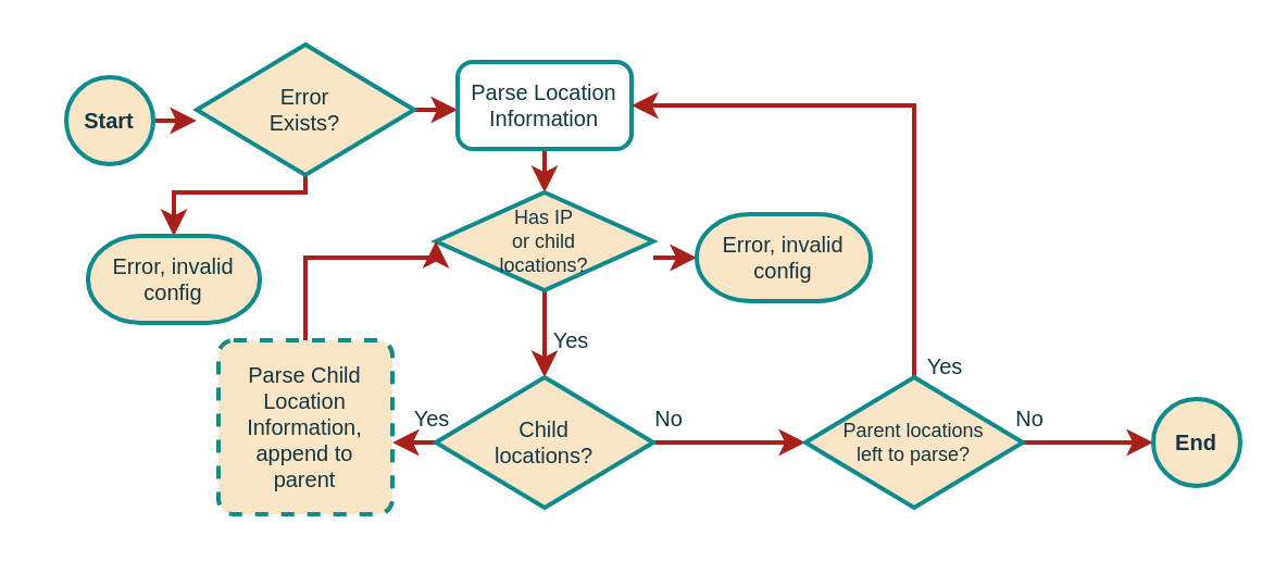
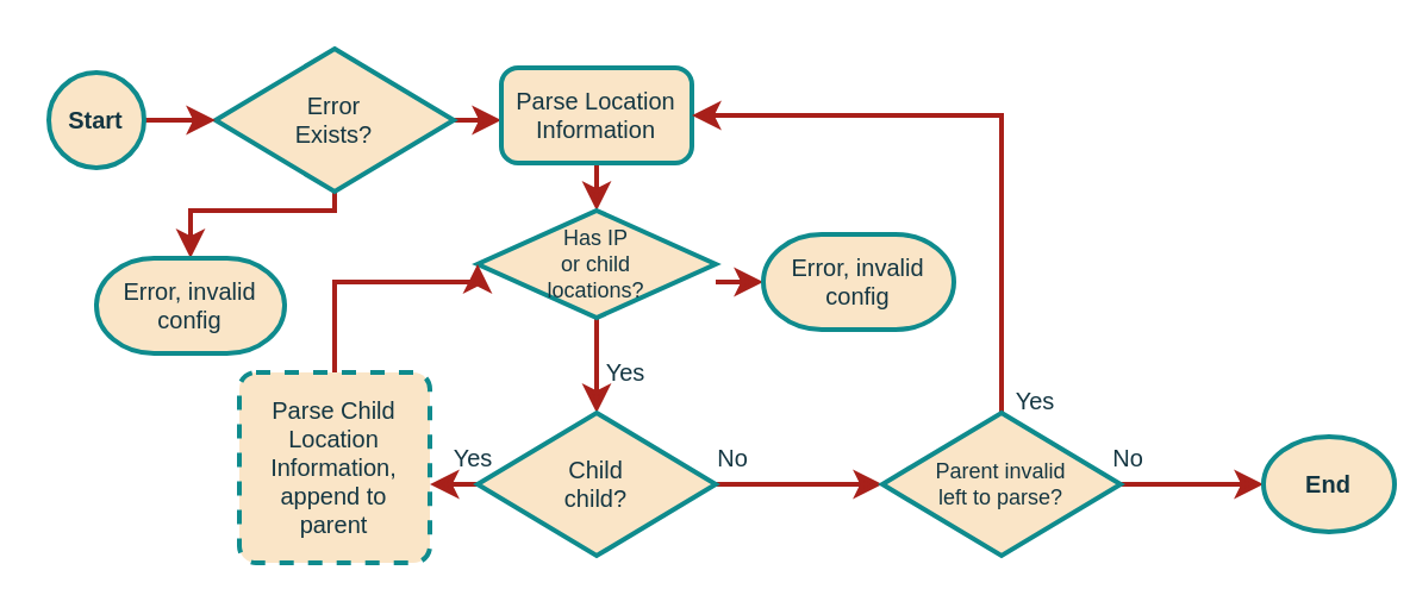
- <mxCell id="5" value="Parse Location&lt;br&gt;Information" style="rounded=1;whiteSpace=wrap;html=1;absoluteArcSize=1;arcSize=14;strokeWidth=2;strokeColor=#0F8B8D;fontFamily=Helvetica;fontSize=10;fontColor=#143642;fillColor=#ffffff;" vertex="1" parent="1"><mxGeometry x="210" y="28" width="80" height="40" as="geometry" /></mxCell>
+ <mxCell id="5" value="Parse Location&lt;br&gt;Information" style="rounded=1;whiteSpace=wrap;html=1;absoluteArcSize=1;arcSize=14;strokeWidth=2;strokeColor=#0F8B8D;fontFamily=Helvetica;fontSize=10;fontColor=#143642;fillColor=#FAE5C7;" vertex="1" parent="1"><mxGeometry x="210" y="28" width="80" height="40" as="geometry" /></mxCell>
- <mxCell id="9" value="Start" style="strokeWidth=2;html=1;shape=mxgraph.flowchart.start_2;whiteSpace=wrap;labelBackgroundColor=none;fillColor=#FAE5C7;strokeColor=#0F8B8D;fontColor=#143642;fontSize=10;fontStyle=1" vertex="1" parent="1"><mxGeometry x="30" y="35" width="40" height="40" as="geometry" /></mxCell>
+ <mxCell id="9" value="Start" style="strokeWidth=2;html=1;shape=mxgraph.flowchart.start_2;whiteSpace=wrap;labelBackgroundColor=none;fillColor=#FAE5C7;strokeColor=#0F8B8D;fontColor=#143642;fontSize=10;fontStyle=1" vertex="1" parent="1"><mxGeometry x="20" y="30" width="40" height="40" as="geometry" /></mxCell>
- <mxCell id="15" value="Child &lt;br&gt;locations?" style="strokeWidth=2;html=1;shape=mxgraph.flowchart.decision;whiteSpace=wrap;strokeColor=#0F8B8D;fontFamily=Helvetica;fontSize=10;fontColor=#143642;fillColor=#FAE5C7;" vertex="1" parent="1"><mxGeometry x="200" y="173" width="100" height="60" as="geometry" /></mxCell>
+ <mxCell id="15" value="Child &lt;br&gt;child?" style="strokeWidth=2;html=1;shape=mxgraph.flowchart.decision;whiteSpace=wrap;strokeColor=#0F8B8D;fontFamily=Helvetica;fontSize=10;fontColor=#143642;fillColor=#FAE5C7;" vertex="1" parent="1"><mxGeometry x="200" y="173" width="100" height="60" as="geometry" /></mxCell>
- <mxCell id="21" value="Parent locations &lt;br style=&quot;font-size: 9px;&quot;&gt;left to parse?" style="strokeWidth=2;html=1;shape=mxgraph.flowchart.decision;whiteSpace=wrap;strokeColor=#0F8B8D;fontFamily=Helvetica;fontSize=9;fontColor=#143642;fillColor=#FAE5C7;" vertex="1" parent="1"><mxGeometry x="370" y="173" width="100" height="60" as="geometry" /></mxCell>
+ <mxCell id="21" value="Parent invalid &lt;br style=&quot;font-size: 9px;&quot;&gt;left to parse?" style="strokeWidth=2;html=1;shape=mxgraph.flowchart.decision;whiteSpace=wrap;strokeColor=#0F8B8D;fontFamily=Helvetica;fontSize=9;fontColor=#143642;fillColor=#FAE5C7;" vertex="1" parent="1"><mxGeometry x="370" y="173" width="100" height="60" as="geometry" /></mxCell>
- <mxCell id="23" value="End" style="strokeWidth=2;html=1;shape=mxgraph.flowchart.start_2;whiteSpace=wrap;labelBackgroundColor=none;fillColor=#FAE5C7;strokeColor=#0F8B8D;fontColor=#143642;fontSize=10;fontStyle=1" vertex="1" parent="1"><mxGeometry x="530" y="183" width="40" height="40" as="geometry" /></mxCell>
+ <mxCell id="23" value="End" style="strokeWidth=2;html=1;shape=mxgraph.flowchart.start_2;whiteSpace=wrap;labelBackgroundColor=none;fillColor=#FAE5C7;strokeColor=#0F8B8D;fontColor=#143642;fontSize=10;fontStyle=1" vertex="1" parent="1"><mxGeometry x="530" y="183" width="55" height="40" as="geometry" /></mxCell>
